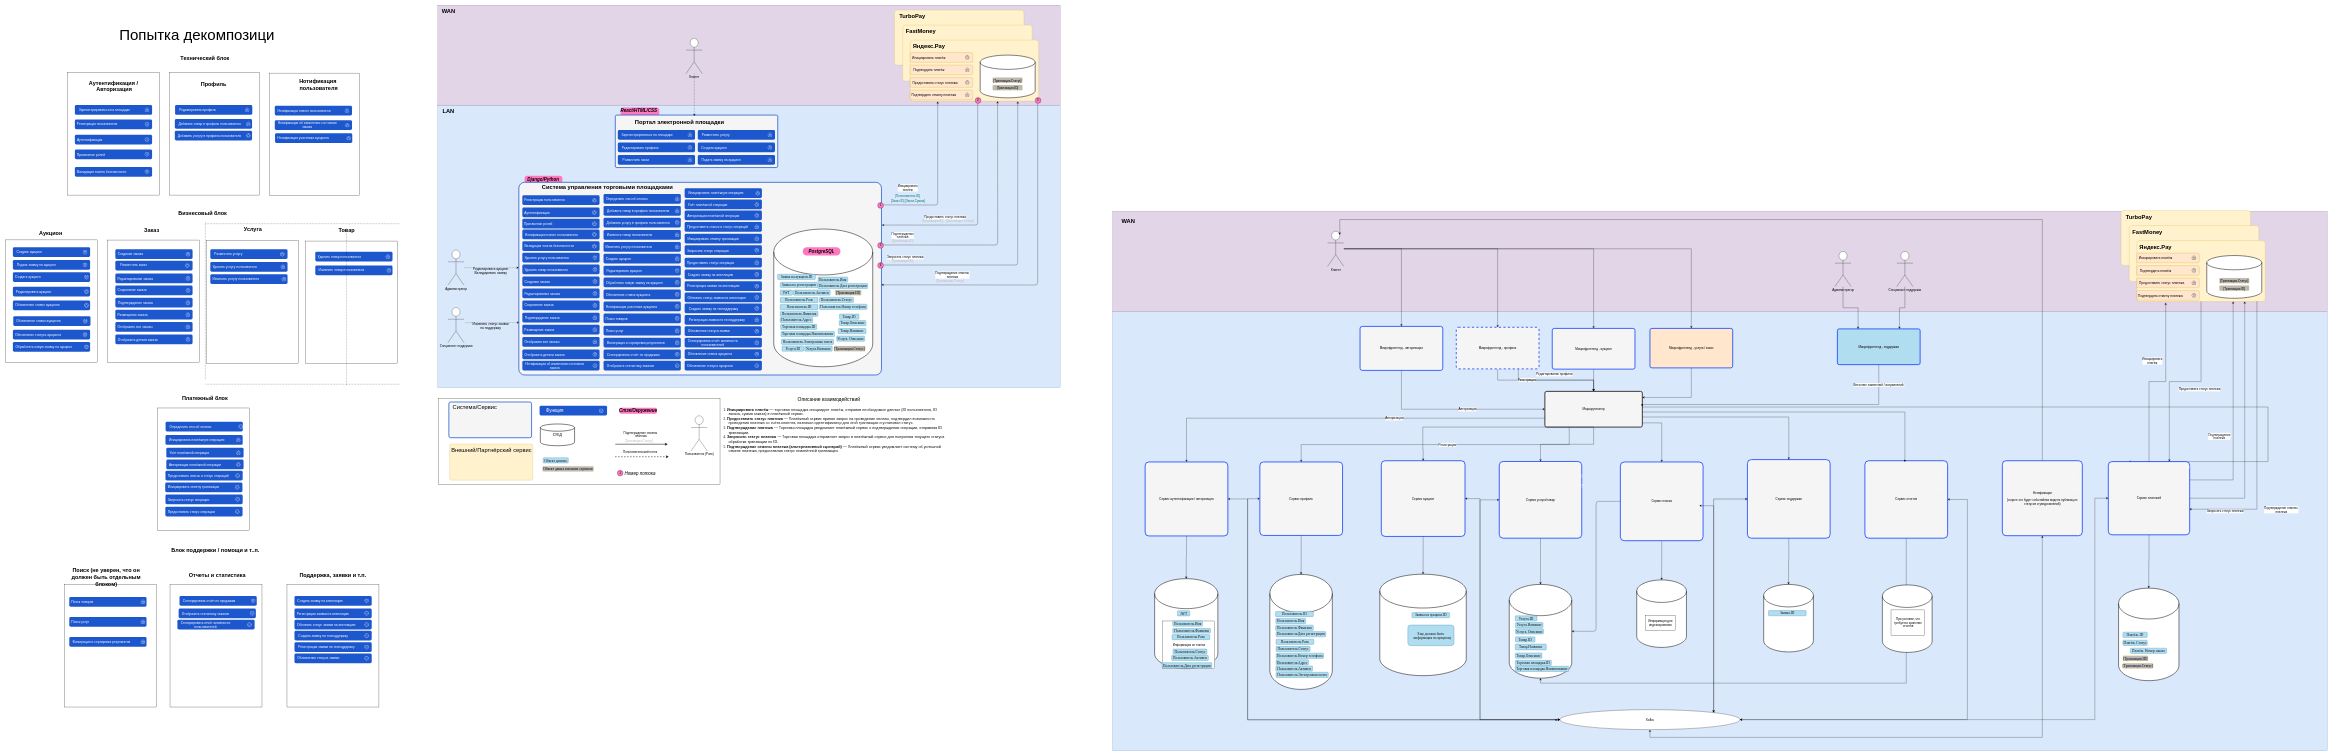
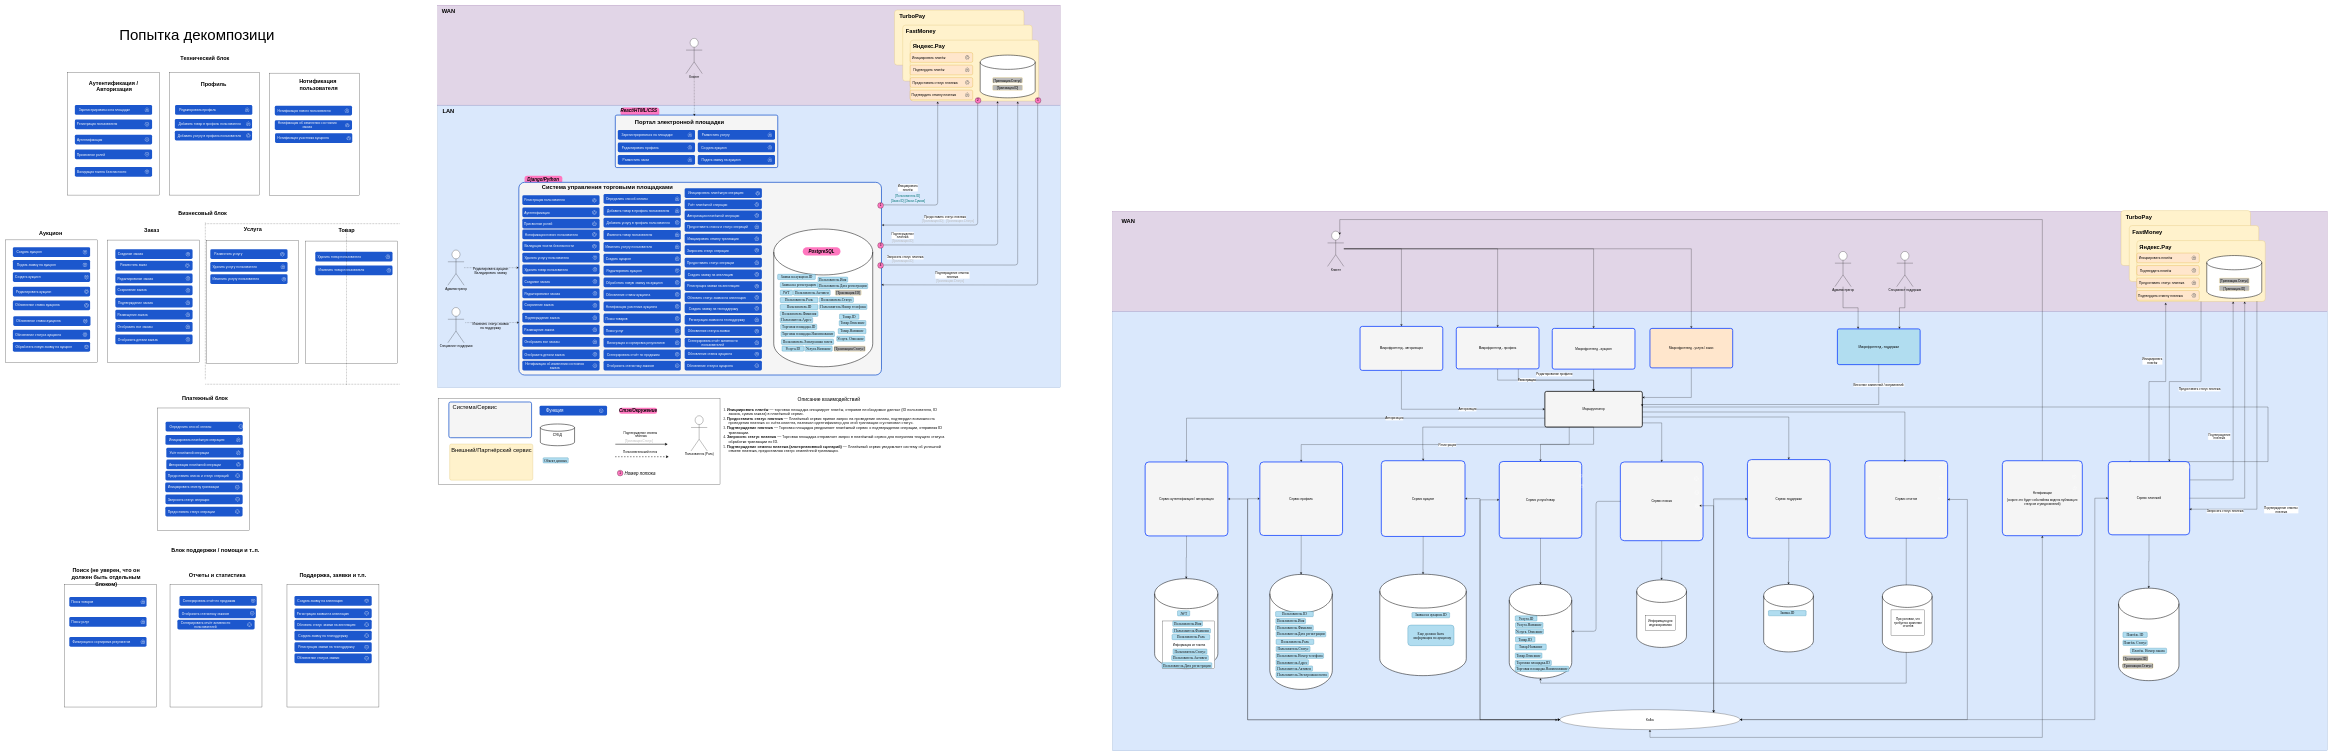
- <mxCell id="597" value="Микрофронтенд - профиль" style="rounded=1;whiteSpace=wrap;html=1;arcSize=5;fillColor=#f5f5f5;strokeColor=#0537FF;strokeWidth=3;dashed=1;" parent="1" vertex="1"><mxGeometry x="5825" y="1309" width="331" height="166.5" as="geometry" /></mxCell>
+ <mxCell id="597" value="Микрофронтенд - профиль" style="rounded=1;whiteSpace=wrap;html=1;arcSize=5;fillColor=#f5f5f5;strokeColor=#0537FF;strokeWidth=3;" parent="1" vertex="1"><mxGeometry x="5825" y="1309" width="331" height="166.5" as="geometry" /></mxCell>
- <mxCell id="299" value="&lt;p style=&quot;margin: 0px 0px 0px 13px; text-indent: -13px; font-variant-numeric: normal; font-variant-east-asian: normal; font-variant-alternates: normal; font-kerning: auto; font-optical-sizing: auto; font-feature-settings: normal; font-variation-settings: normal; font-variant-position: normal; font-stretch: normal; line-height: normal; text-align: start;&quot; class=&quot;p1&quot;&gt;&lt;span style=&quot;text-align: center; text-indent: 0px;&quot;&gt;&lt;font style=&quot;font-size: 14px;&quot; face=&quot;Times New Roman&quot;&gt;Объект даных внешних сервисов&lt;/font&gt;&lt;/span&gt;&lt;br&gt;&lt;/p&gt;" style="rounded=1;whiteSpace=wrap;html=1;fillColor=#B8B8B8;strokeColor=#FFD966;" parent="1" vertex="1"><mxGeometry x="2169" y="1865" width="204" height="21" as="geometry" /></mxCell>
